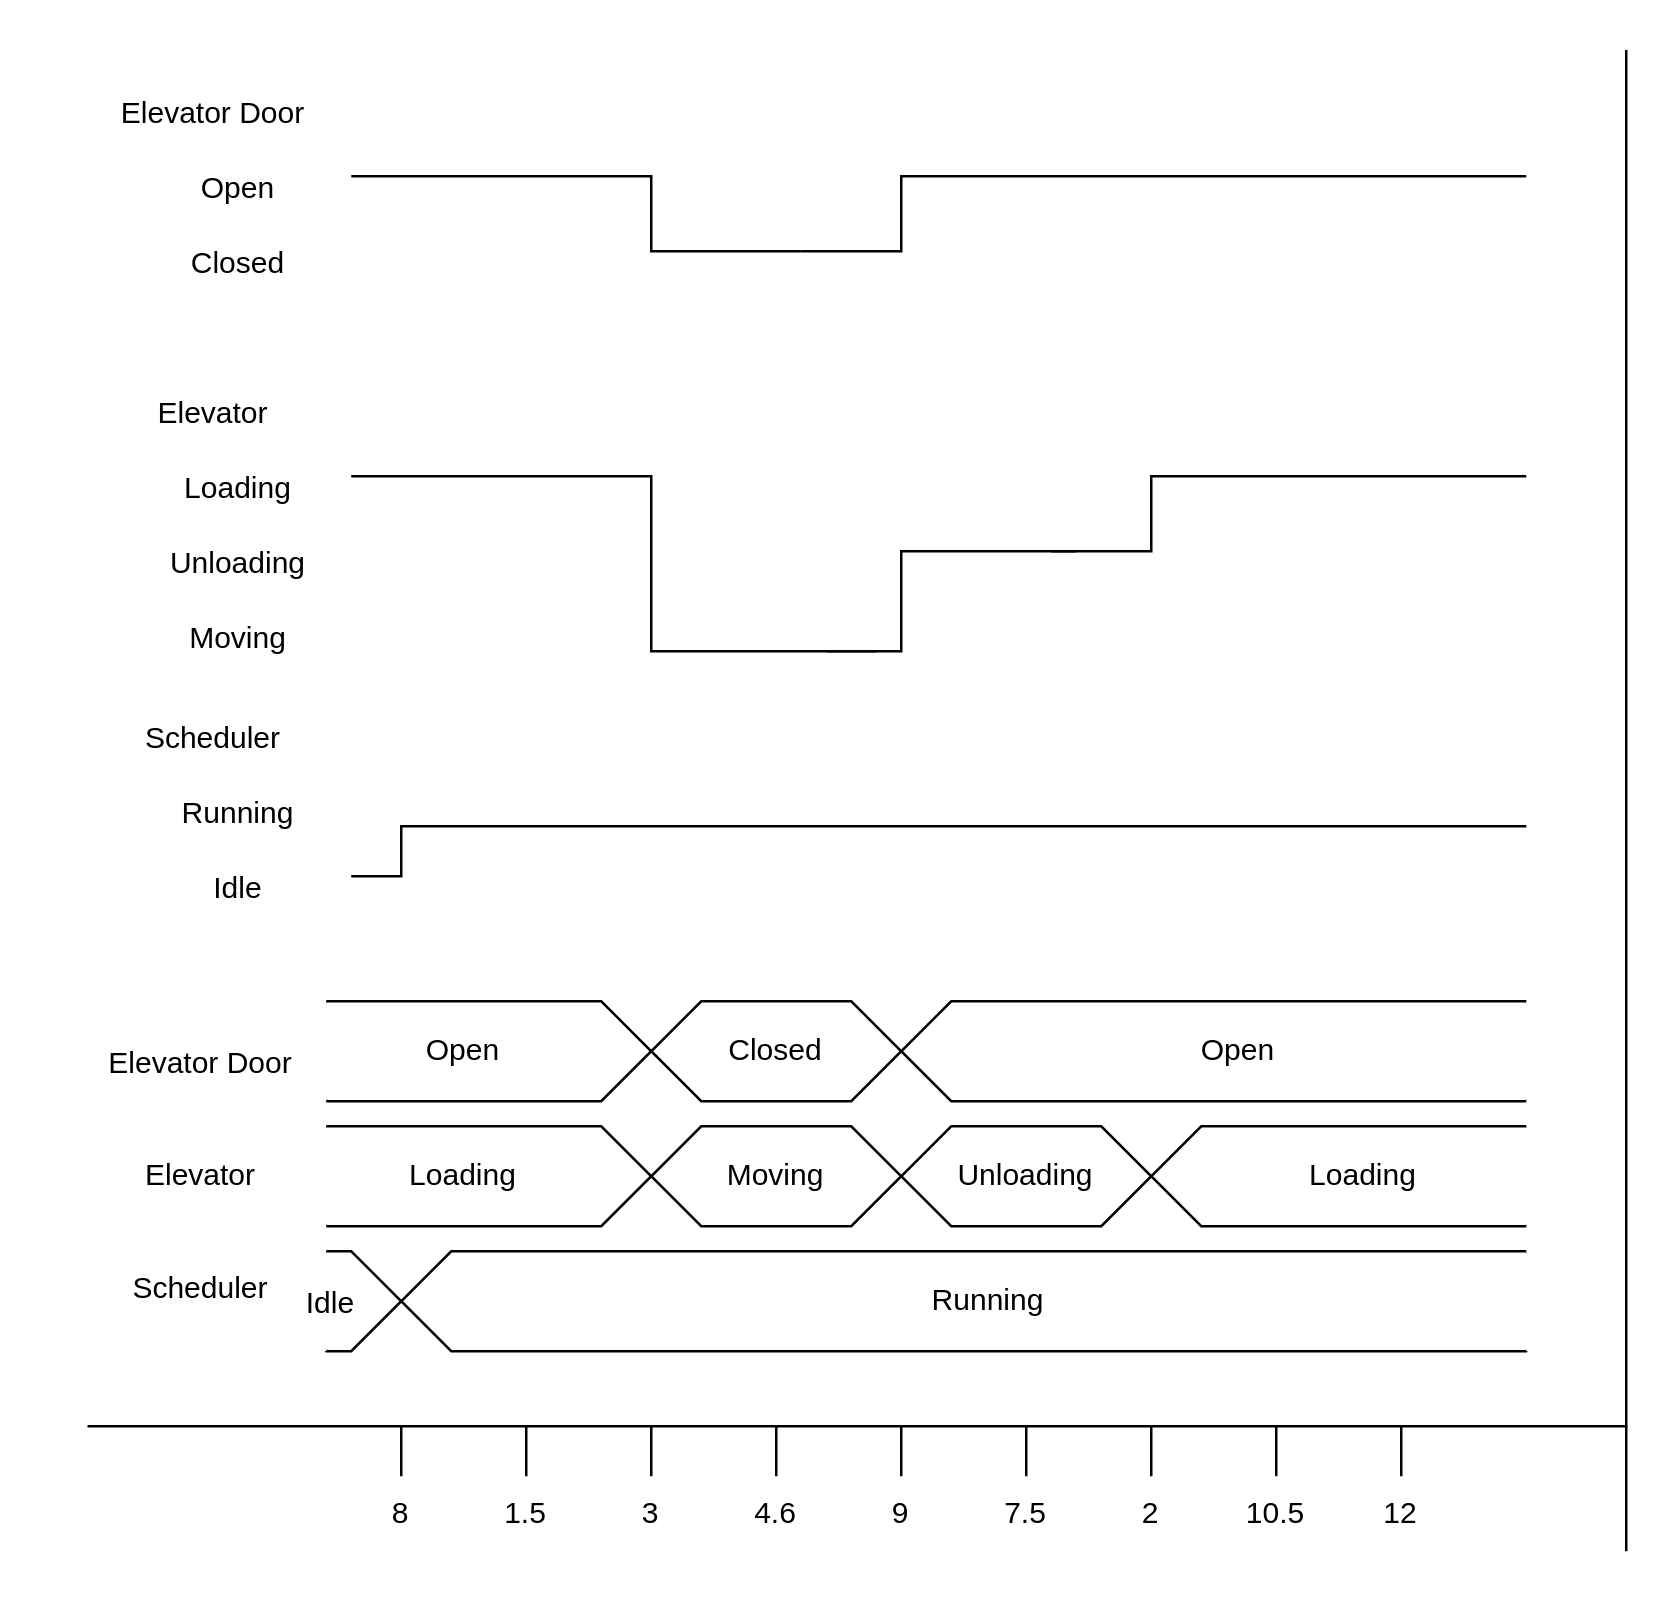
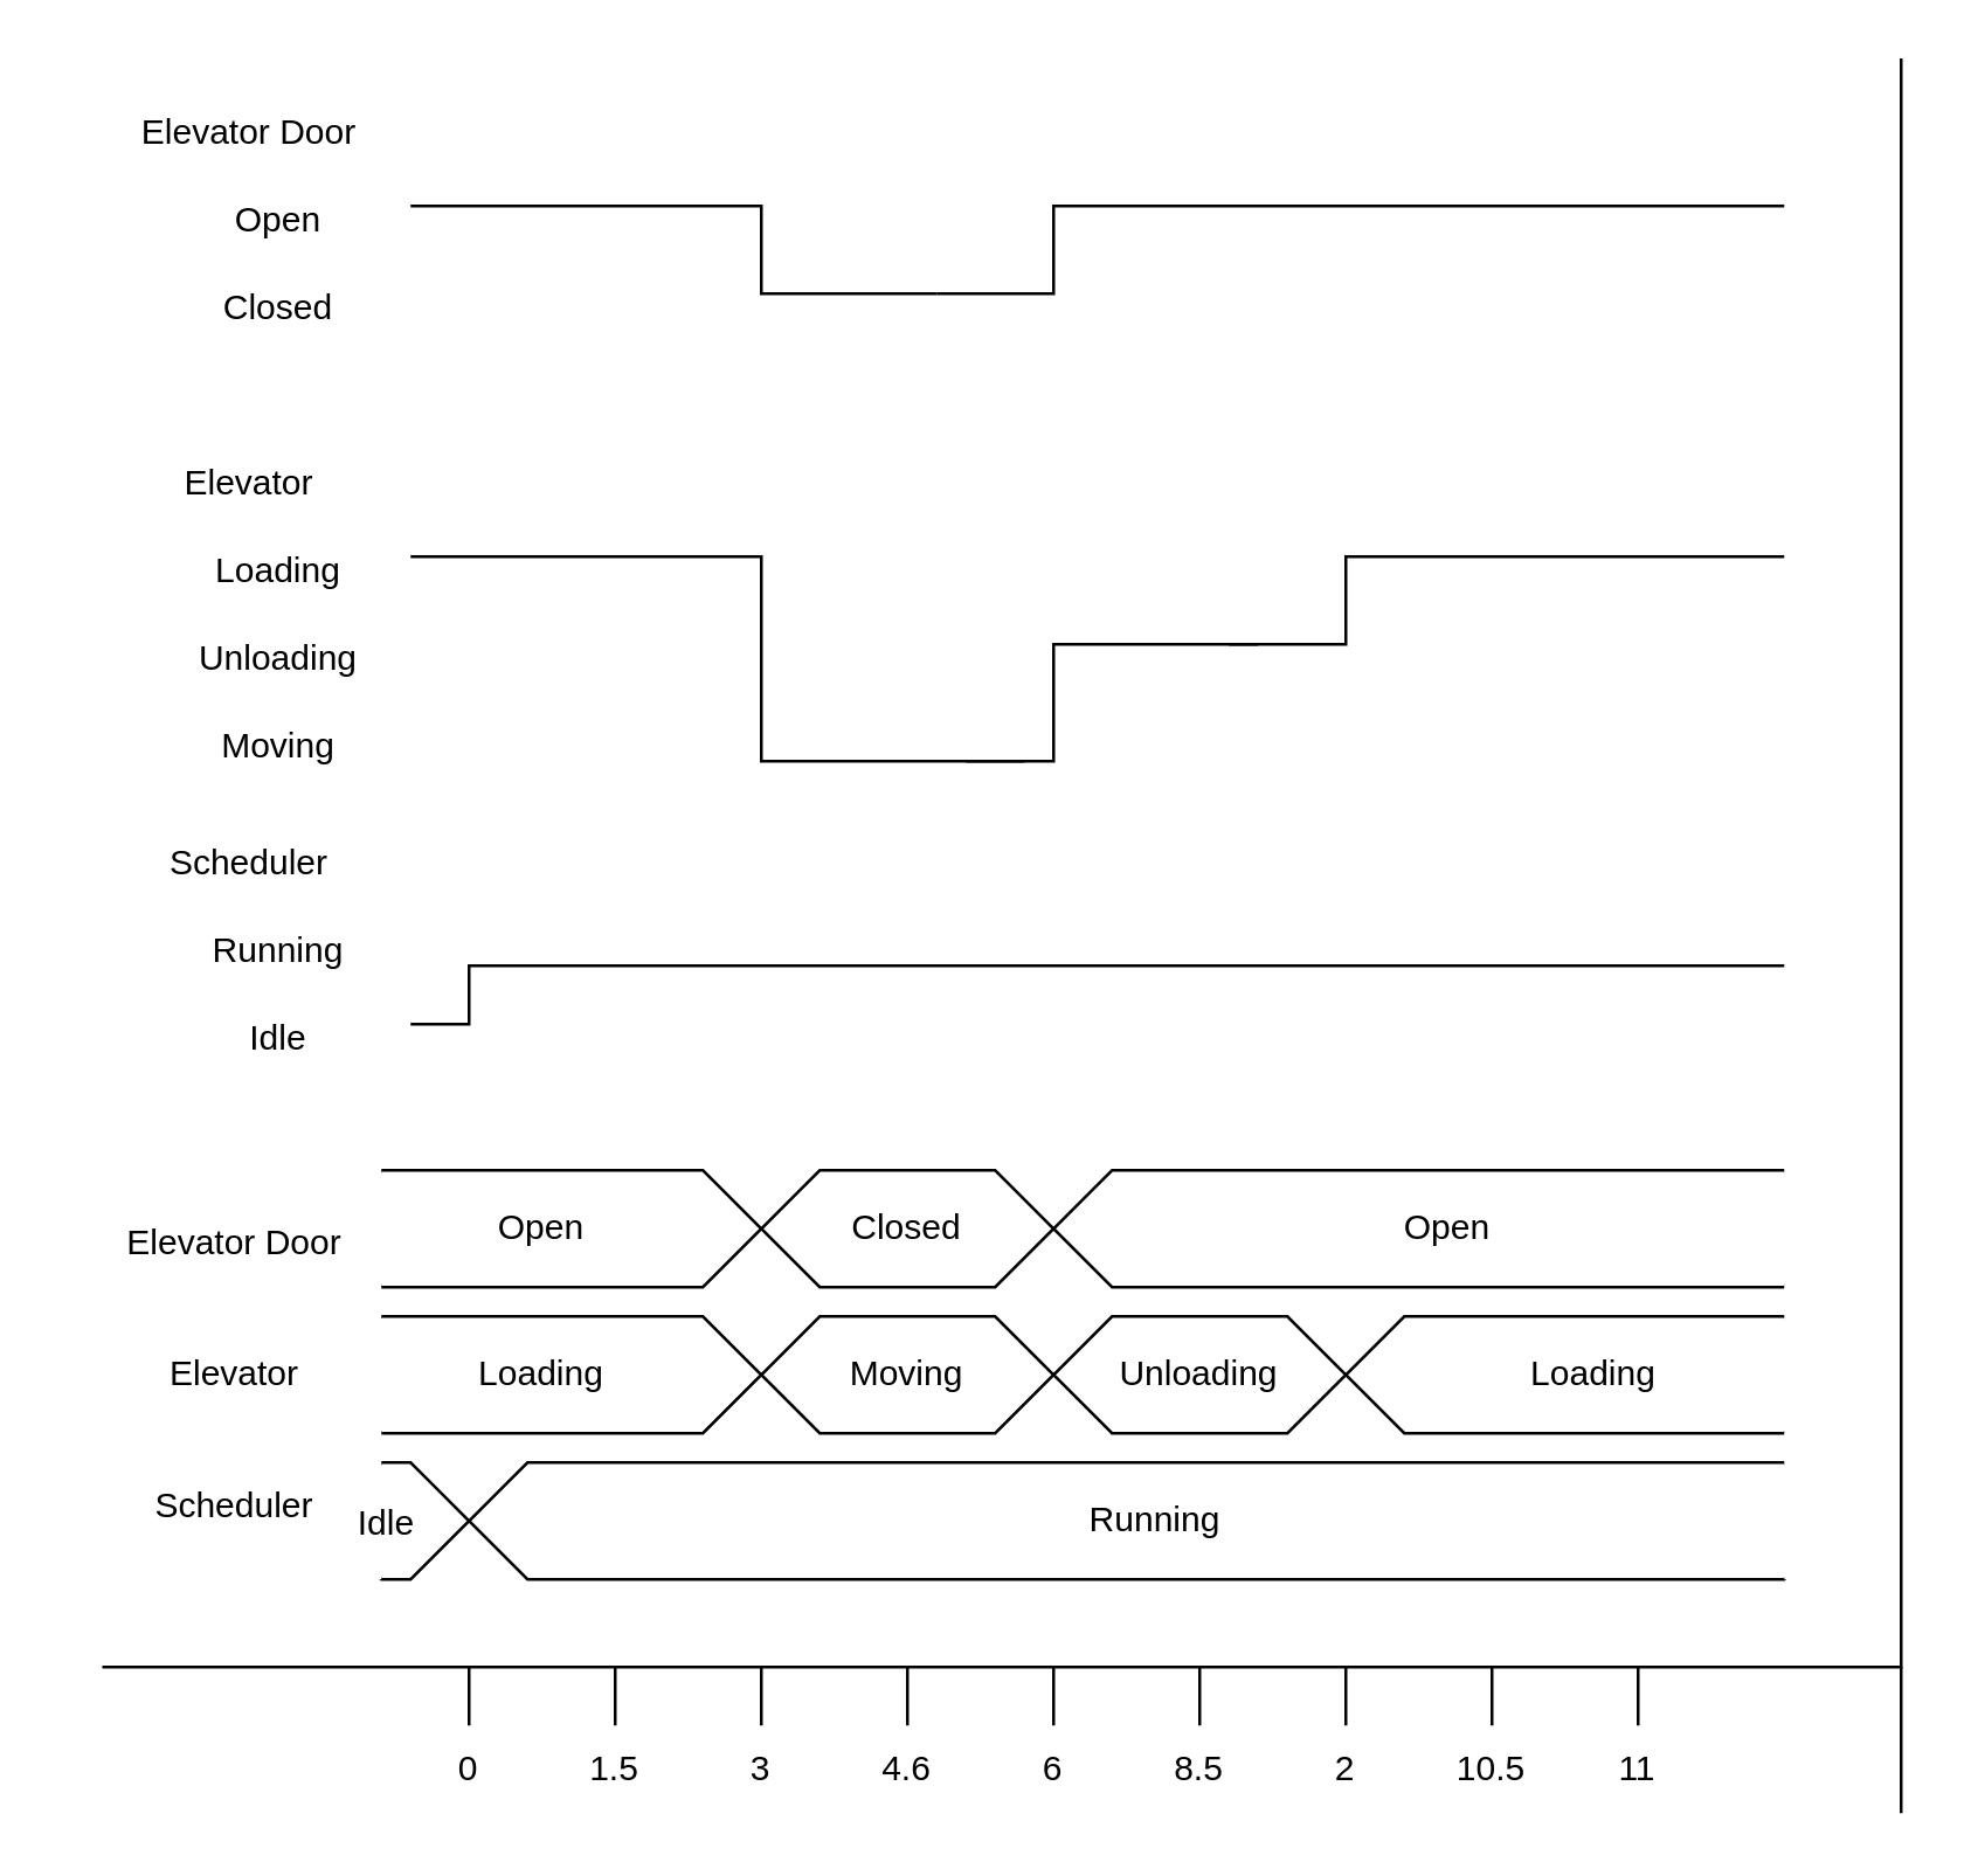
- <mxCell id="40" value="8" style="text;html=1;strokeColor=none;fillColor=none;align=center;verticalAlign=middle;whiteSpace=wrap;rounded=0;" vertex="1" parent="1"><mxGeometry x="130" y="590" width="60" height="30" as="geometry" /></mxCell>
+ <mxCell id="40" value="0" style="text;html=1;strokeColor=none;fillColor=none;align=center;verticalAlign=middle;whiteSpace=wrap;rounded=0;" vertex="1" parent="1"><mxGeometry x="130" y="590" width="60" height="30" as="geometry" /></mxCell>
- <mxCell id="42" value="9" style="text;html=1;strokeColor=none;fillColor=none;align=center;verticalAlign=middle;whiteSpace=wrap;rounded=0;" vertex="1" parent="1"><mxGeometry x="330" y="590" width="60" height="30" as="geometry" /></mxCell>
+ <mxCell id="42" value="6" style="text;html=1;strokeColor=none;fillColor=none;align=center;verticalAlign=middle;whiteSpace=wrap;rounded=0;" vertex="1" parent="1"><mxGeometry x="330" y="590" width="60" height="30" as="geometry" /></mxCell>
- <mxCell id="52" value="7.5" style="text;html=1;strokeColor=none;fillColor=none;align=center;verticalAlign=middle;whiteSpace=wrap;rounded=0;" vertex="1" parent="1"><mxGeometry x="380" y="590" width="60" height="30" as="geometry" /></mxCell>
+ <mxCell id="52" value="8.5" style="text;html=1;strokeColor=none;fillColor=none;align=center;verticalAlign=middle;whiteSpace=wrap;rounded=0;" vertex="1" parent="1"><mxGeometry x="380" y="590" width="60" height="30" as="geometry" /></mxCell>
- <mxCell id="45" value="12" style="text;html=1;strokeColor=none;fillColor=none;align=center;verticalAlign=middle;whiteSpace=wrap;rounded=0;" vertex="1" parent="1"><mxGeometry x="530" y="590" width="60" height="30" as="geometry" /></mxCell>
+ <mxCell id="45" value="11" style="text;html=1;strokeColor=none;fillColor=none;align=center;verticalAlign=middle;whiteSpace=wrap;rounded=0;" vertex="1" parent="1"><mxGeometry x="530" y="590" width="60" height="30" as="geometry" /></mxCell>
